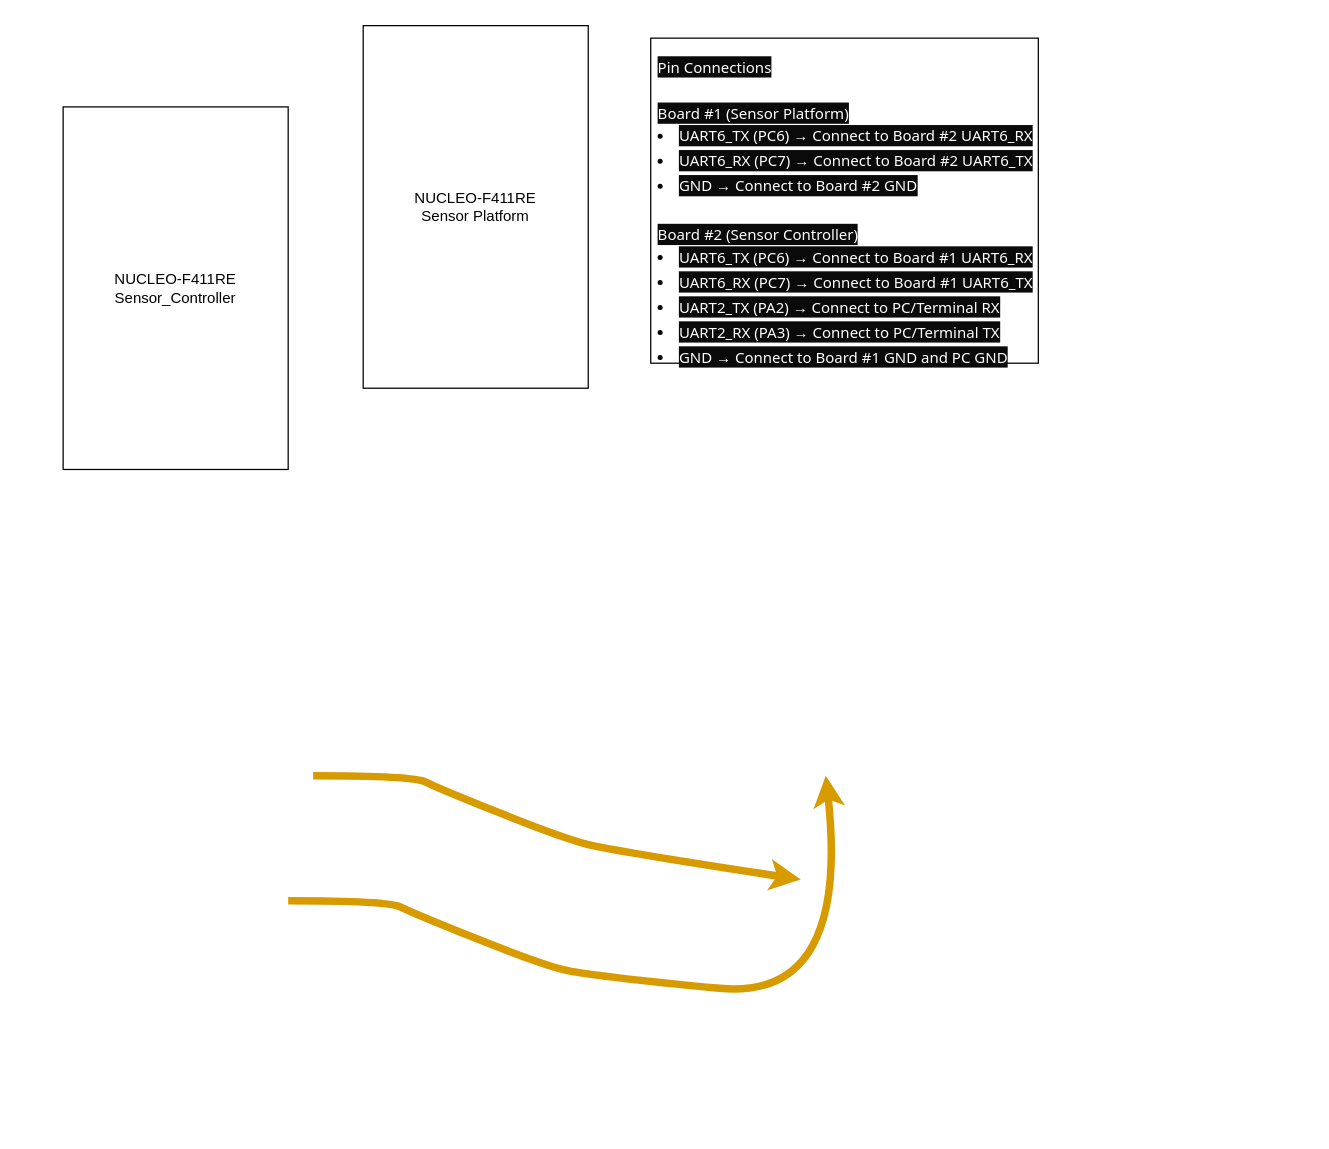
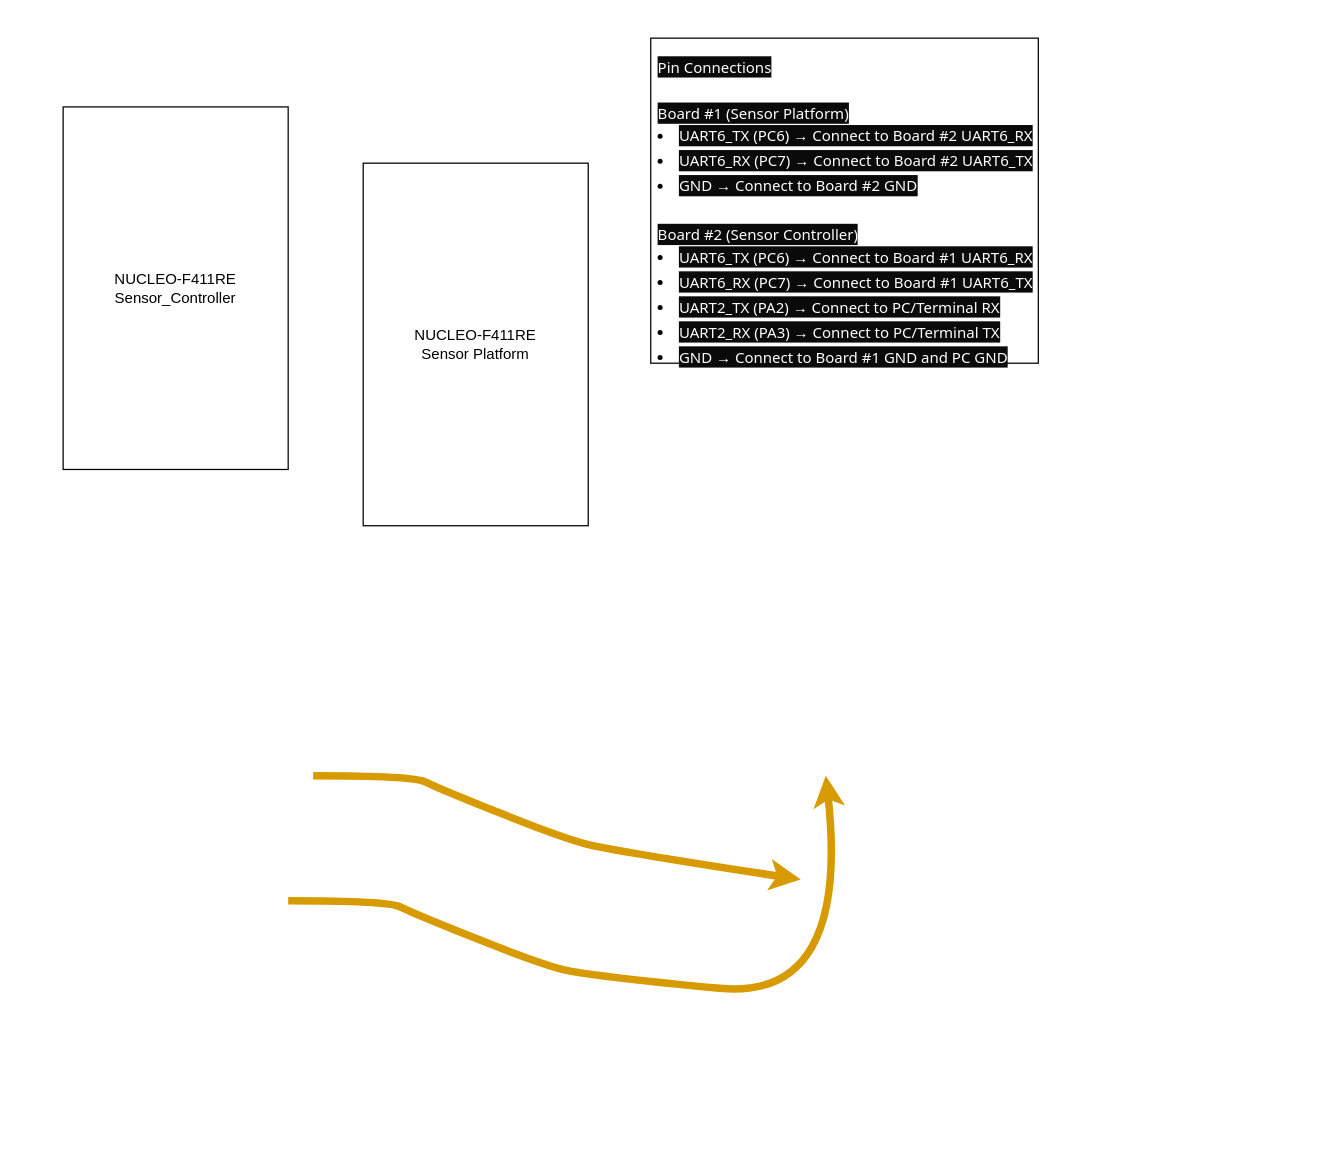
- <mxCell id="4" value="NUCLEO-F411RE&lt;div&gt;Sensor Platform&lt;/div&gt;" style="whiteSpace=wrap;html=1;" vertex="1" parent="1"><mxGeometry x="290" y="20" width="180" height="290" as="geometry" /></mxCell>
+ <mxCell id="4" value="NUCLEO-F411RE&lt;div&gt;Sensor Platform&lt;/div&gt;" style="whiteSpace=wrap;html=1;" vertex="1" parent="1"><mxGeometry x="290" y="130" width="180" height="290" as="geometry" /></mxCell>
